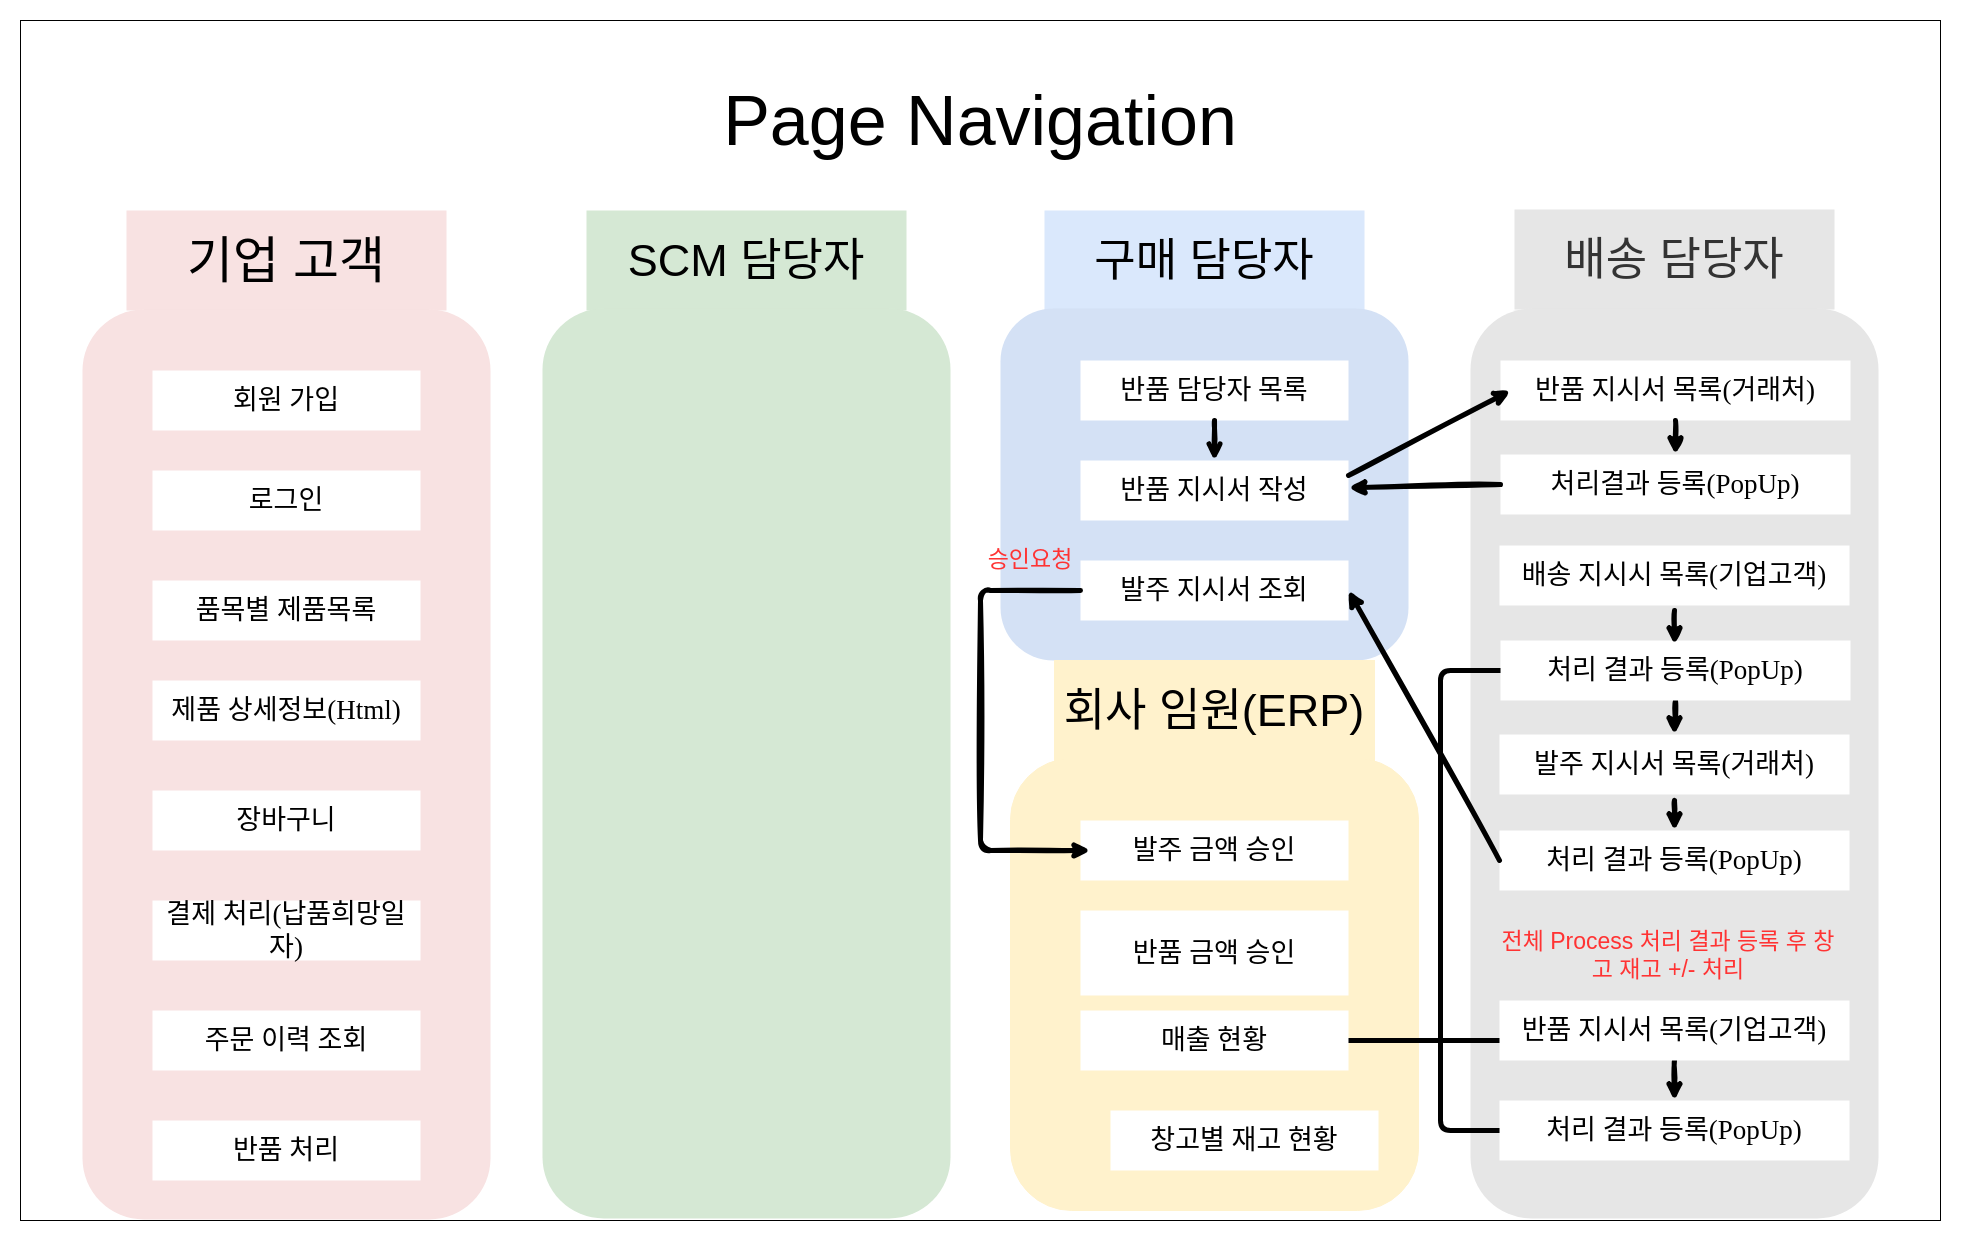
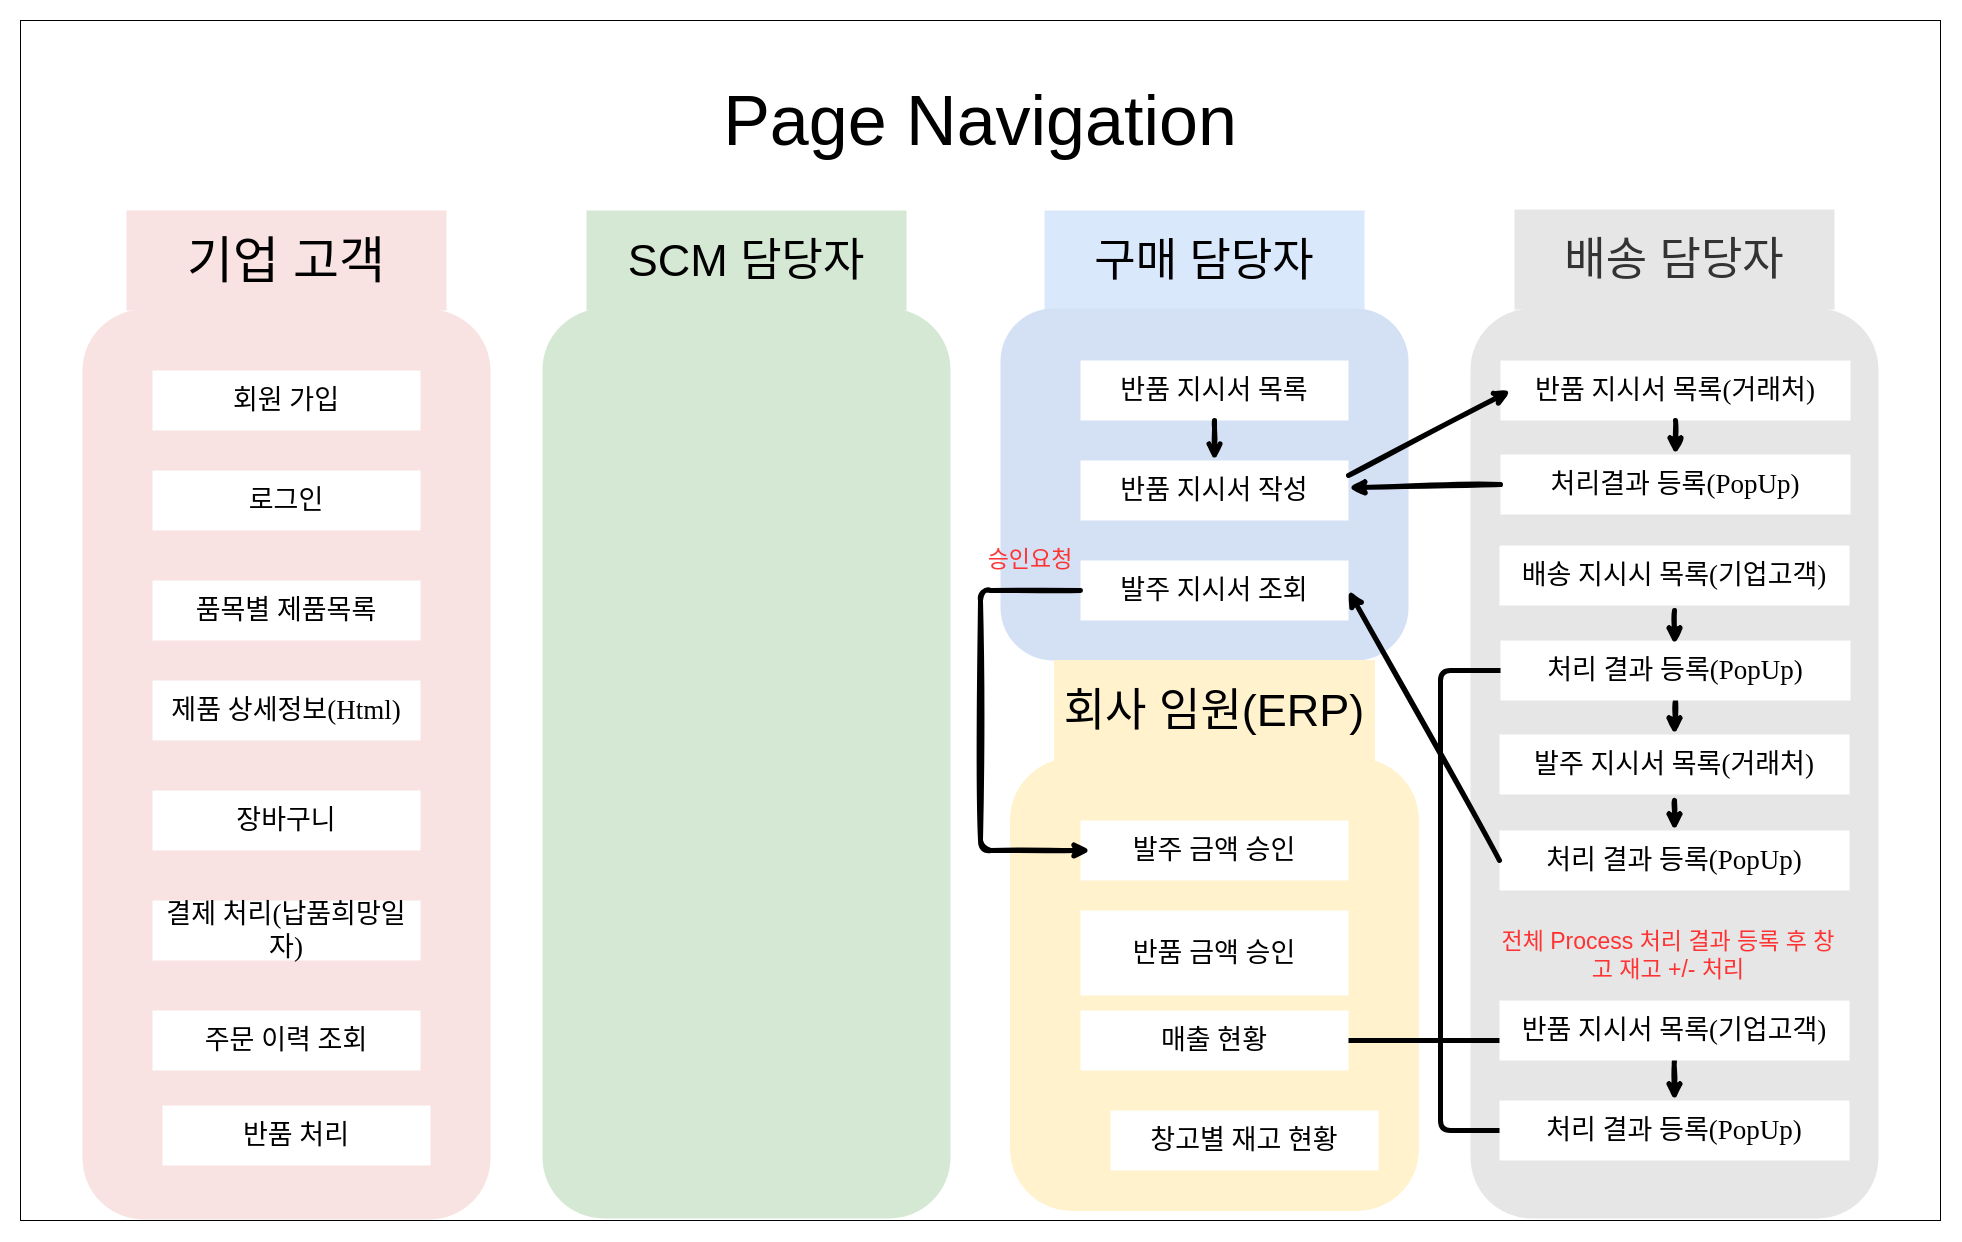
- <mxCell id="20" value="&lt;span style=&quot;font-size: 27px&quot;&gt;반품 담당자 목록&lt;/span&gt;" style="text;html=1;align=center;verticalAlign=middle;whiteSpace=wrap;rounded=0;fillColor=#FFFFFF;fontFamily=Times New Roman;" parent="1" vertex="1"><mxGeometry x="1080" y="360" width="268" height="60" as="geometry" /></mxCell>
+ <mxCell id="20" value="&lt;span style=&quot;font-size: 27px&quot;&gt;반품 지시서 목록&lt;/span&gt;" style="text;html=1;align=center;verticalAlign=middle;whiteSpace=wrap;rounded=0;fillColor=#FFFFFF;fontFamily=Times New Roman;" parent="1" vertex="1"><mxGeometry x="1080" y="360" width="268" height="60" as="geometry" /></mxCell>
- <mxCell id="19" value="&lt;span style=&quot;font-size: 27px&quot;&gt;반품 처리&lt;/span&gt;" style="text;html=1;align=center;verticalAlign=middle;whiteSpace=wrap;rounded=0;fillColor=#FFFFFF;fontFamily=Times New Roman;" parent="1" vertex="1"><mxGeometry x="152" y="1120" width="268" height="60" as="geometry" /></mxCell>
+ <mxCell id="19" value="&lt;span style=&quot;font-size: 27px&quot;&gt;반품 처리&lt;/span&gt;" style="text;html=1;align=center;verticalAlign=middle;whiteSpace=wrap;rounded=0;fillColor=#FFFFFF;fontFamily=Times New Roman;" parent="1" vertex="1"><mxGeometry x="162" y="1105" width="268" height="60" as="geometry" /></mxCell>
